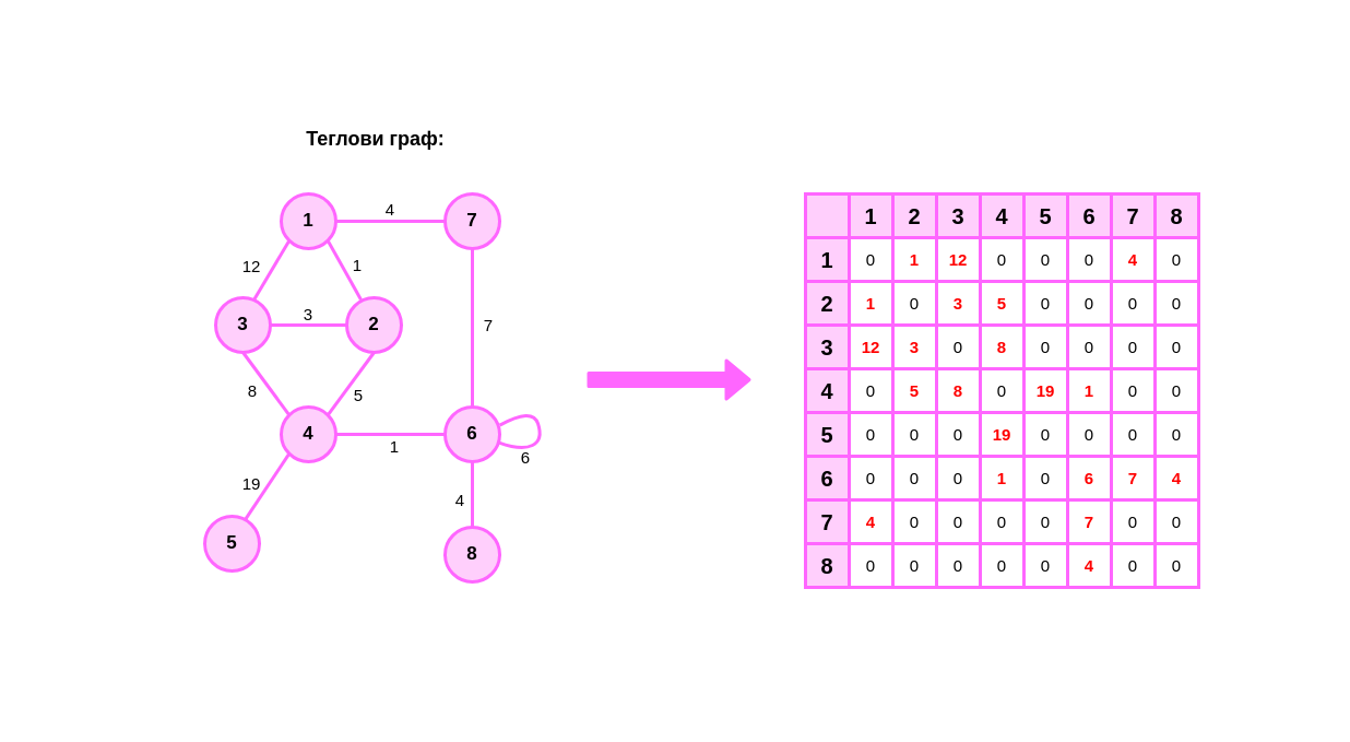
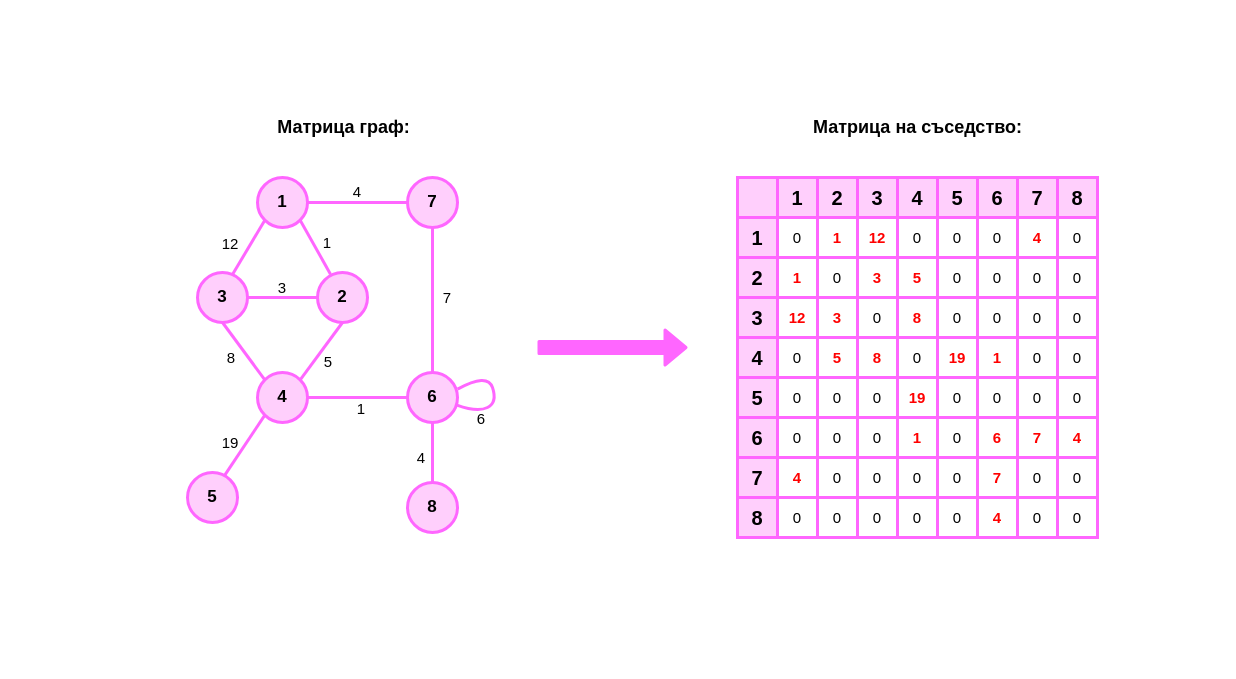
- <mxCell id="114" value="&lt;b&gt;&lt;font style=&quot;font-size: 18px;&quot;&gt;Теглови граф:&lt;/font&gt;&lt;/b&gt;" style="text;html=1;strokeColor=none;fillColor=none;align=center;verticalAlign=middle;whiteSpace=wrap;rounded=0;labelBackgroundColor=none;strokeWidth=3;fontSize=15;fontColor=#000000;" vertex="1" parent="1"><mxGeometry x="261" y="112" width="165" height="30" as="geometry" /></mxCell>
+ <mxCell id="114" value="&lt;b&gt;&lt;font style=&quot;font-size: 18px;&quot;&gt;Матрица граф:&lt;/font&gt;&lt;/b&gt;" style="text;html=1;strokeColor=none;fillColor=none;align=center;verticalAlign=middle;whiteSpace=wrap;rounded=0;labelBackgroundColor=none;strokeWidth=3;fontSize=15;fontColor=#000000;" vertex="1" parent="1"><mxGeometry x="261" y="112" width="165" height="30" as="geometry" /></mxCell>
+ <mxCell id="115" value="&lt;b&gt;&lt;font style=&quot;font-size: 18px;&quot;&gt;Матрица на съседство:&lt;/font&gt;&lt;/b&gt;" style="text;html=1;strokeColor=none;fillColor=none;align=center;verticalAlign=middle;whiteSpace=wrap;rounded=0;labelBackgroundColor=none;strokeWidth=3;fontSize=15;fontColor=#000000;" vertex="1" parent="1"><mxGeometry x="810.75" y="112" width="212.5" height="30" as="geometry" /></mxCell>
